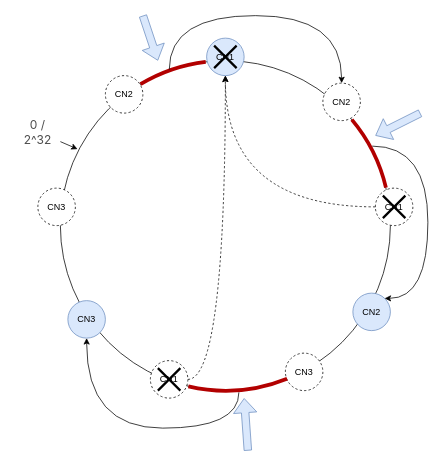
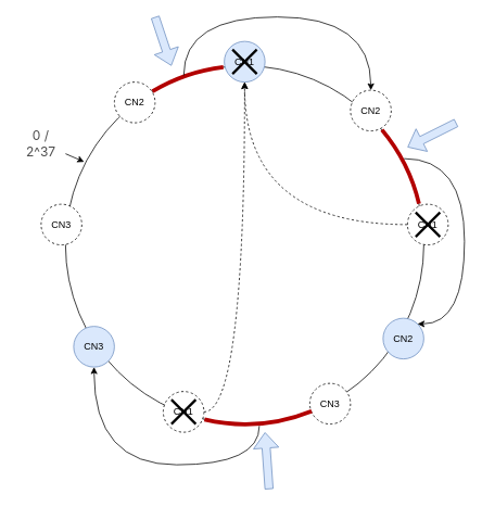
- <mxCell id="14" value="&lt;span style=&quot;color: rgb(77, 77, 77); font-family: -apple-system, &amp;quot;SF UI Text&amp;quot;, Arial, &amp;quot;PingFang SC&amp;quot;, &amp;quot;Hiragino Sans GB&amp;quot;, &amp;quot;Microsoft YaHei&amp;quot;, &amp;quot;WenQuanYi Micro Hei&amp;quot;, sans-serif, SimHei, SimSun; font-size: 16px; text-align: start; background-color: rgb(255, 255, 255);&quot;&gt;0 / 2^32&lt;/span&gt;" style="text;html=1;align=center;verticalAlign=middle;whiteSpace=wrap;rounded=0;" parent="1" vertex="1"><mxGeometry x="20" y="160" width="60" height="30" as="geometry" /></mxCell>
+ <mxCell id="14" value="&lt;span style=&quot;color: rgb(77, 77, 77); font-family: -apple-system, &amp;quot;SF UI Text&amp;quot;, Arial, &amp;quot;PingFang SC&amp;quot;, &amp;quot;Hiragino Sans GB&amp;quot;, &amp;quot;Microsoft YaHei&amp;quot;, &amp;quot;WenQuanYi Micro Hei&amp;quot;, sans-serif, SimHei, SimSun; font-size: 16px; text-align: start; background-color: rgb(255, 255, 255);&quot;&gt;0 / 2^37&lt;/span&gt;" style="text;html=1;align=center;verticalAlign=middle;whiteSpace=wrap;rounded=0;" parent="1" vertex="1"><mxGeometry x="20" y="160" width="60" height="30" as="geometry" /></mxCell>
